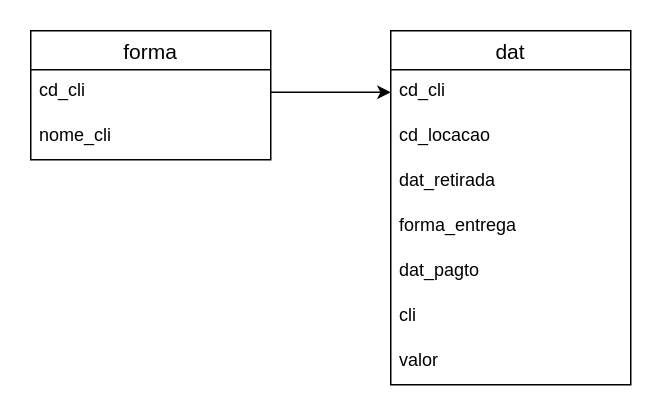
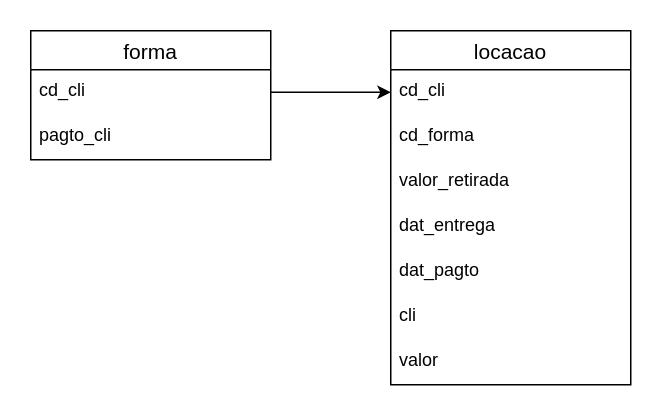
- <mxCell id="5" value="dat" style="swimlane;fontStyle=0;childLayout=stackLayout;horizontal=1;startSize=26;horizontalStack=0;resizeParent=1;resizeParentMax=0;resizeLast=0;collapsible=1;marginBottom=0;align=center;fontSize=14;" vertex="1" parent="1"><mxGeometry x="260" y="20" width="160" height="236" as="geometry" /></mxCell>
+ <mxCell id="5" value="locacao" style="swimlane;fontStyle=0;childLayout=stackLayout;horizontal=1;startSize=26;horizontalStack=0;resizeParent=1;resizeParentMax=0;resizeLast=0;collapsible=1;marginBottom=0;align=center;fontSize=14;" vertex="1" parent="1"><mxGeometry x="260" y="20" width="160" height="236" as="geometry" /></mxCell>
- <mxCell id="4" value="nome_cli" style="text;strokeColor=none;fillColor=none;spacingLeft=4;spacingRight=4;overflow=hidden;rotatable=0;points=[[0,0.5],[1,0.5]];portConstraint=eastwest;fontSize=12;" vertex="1" parent="2"><mxGeometry y="56" width="160" height="30" as="geometry" /></mxCell>
+ <mxCell id="4" value="pagto_cli" style="text;strokeColor=none;fillColor=none;spacingLeft=4;spacingRight=4;overflow=hidden;rotatable=0;points=[[0,0.5],[1,0.5]];portConstraint=eastwest;fontSize=12;" vertex="1" parent="2"><mxGeometry y="56" width="160" height="30" as="geometry" /></mxCell>
- <mxCell id="7" value="cd_locacao" style="text;strokeColor=none;fillColor=none;spacingLeft=4;spacingRight=4;overflow=hidden;rotatable=0;points=[[0,0.5],[1,0.5]];portConstraint=eastwest;fontSize=12;" vertex="1" parent="5"><mxGeometry y="56" width="160" height="30" as="geometry" /></mxCell>
+ <mxCell id="7" value="cd_forma" style="text;strokeColor=none;fillColor=none;spacingLeft=4;spacingRight=4;overflow=hidden;rotatable=0;points=[[0,0.5],[1,0.5]];portConstraint=eastwest;fontSize=12;" vertex="1" parent="5"><mxGeometry y="56" width="160" height="30" as="geometry" /></mxCell>
- <mxCell id="8" value="dat_retirada" style="text;strokeColor=none;fillColor=none;spacingLeft=4;spacingRight=4;overflow=hidden;rotatable=0;points=[[0,0.5],[1,0.5]];portConstraint=eastwest;fontSize=12;" vertex="1" parent="5"><mxGeometry y="86" width="160" height="30" as="geometry" /></mxCell>
+ <mxCell id="8" value="valor_retirada" style="text;strokeColor=none;fillColor=none;spacingLeft=4;spacingRight=4;overflow=hidden;rotatable=0;points=[[0,0.5],[1,0.5]];portConstraint=eastwest;fontSize=12;" vertex="1" parent="5"><mxGeometry y="86" width="160" height="30" as="geometry" /></mxCell>
- <mxCell id="9" value="forma_entrega" style="text;strokeColor=none;fillColor=none;spacingLeft=4;spacingRight=4;overflow=hidden;rotatable=0;points=[[0,0.5],[1,0.5]];portConstraint=eastwest;fontSize=12;" vertex="1" parent="5"><mxGeometry y="116" width="160" height="30" as="geometry" /></mxCell>
+ <mxCell id="9" value="dat_entrega" style="text;strokeColor=none;fillColor=none;spacingLeft=4;spacingRight=4;overflow=hidden;rotatable=0;points=[[0,0.5],[1,0.5]];portConstraint=eastwest;fontSize=12;" vertex="1" parent="5"><mxGeometry y="116" width="160" height="30" as="geometry" /></mxCell>
